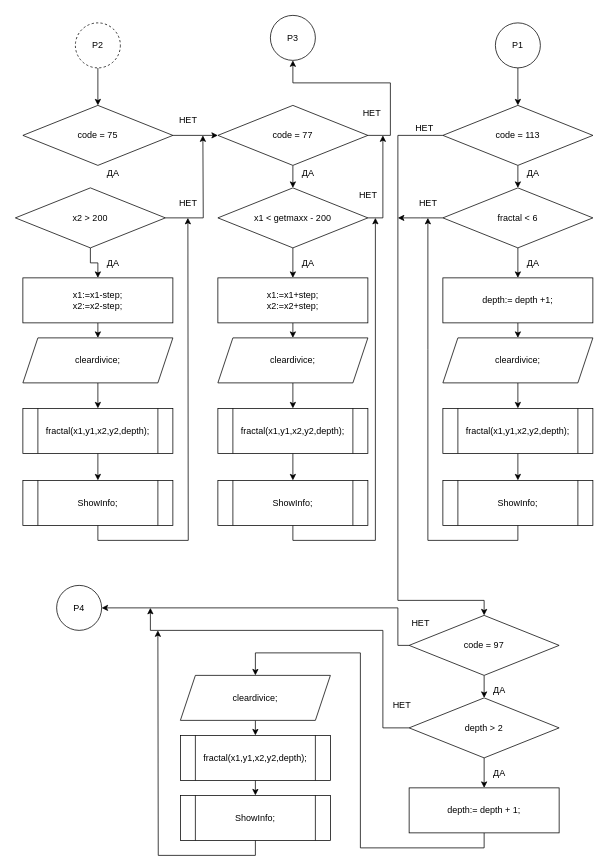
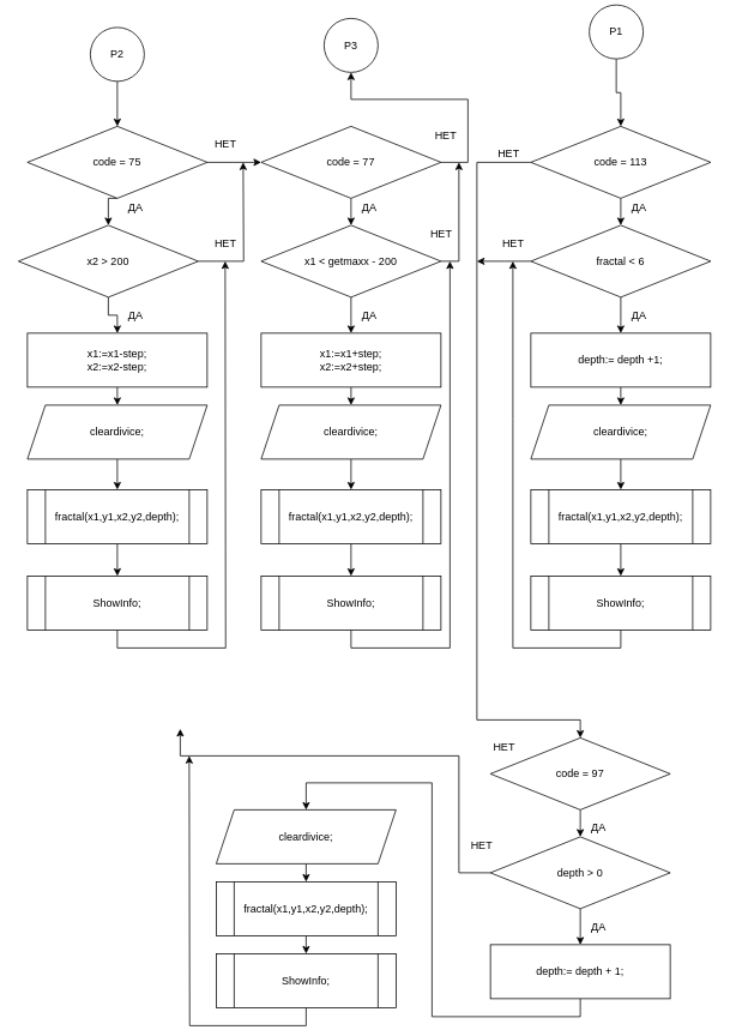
- <mxCell id="3" value="P2" style="ellipse;whiteSpace=wrap;html=1;aspect=fixed;dashed=1;" vertex="1" parent="1"><mxGeometry x="100" y="30" width="60" height="60" as="geometry" /></mxCell>
+ <mxCell id="3" value="P2" style="ellipse;whiteSpace=wrap;html=1;aspect=fixed;" vertex="1" parent="1"><mxGeometry x="100" y="30" width="60" height="60" as="geometry" /></mxCell>
- <mxCell id="39" value="P1" style="ellipse;whiteSpace=wrap;html=1;aspect=fixed;" vertex="1" parent="1"><mxGeometry x="660" y="30" width="60" height="60" as="geometry" /></mxCell>
+ <mxCell id="39" value="P1" style="ellipse;whiteSpace=wrap;html=1;aspect=fixed;" vertex="1" parent="1"><mxGeometry x="655" y="5" width="60" height="60" as="geometry" /></mxCell>
+ <mxCell id="4" style="edgeStyle=orthogonalEdgeStyle;rounded=0;orthogonalLoop=1;jettySize=auto;html=1;exitX=0.5;exitY=1;exitDx=0;exitDy=0;entryX=0.5;entryY=0;entryDx=0;entryDy=0;" edge="1" parent="1" source="6" target="9"><mxGeometry relative="1" as="geometry" /></mxCell>
- <mxCell id="77" value="P4" style="ellipse;whiteSpace=wrap;html=1;aspect=fixed;" vertex="1" parent="1"><mxGeometry x="75" y="780" width="60" height="60" as="geometry" /></mxCell>
- <mxCell id="60" style="edgeStyle=orthogonalEdgeStyle;rounded=0;orthogonalLoop=1;jettySize=auto;html=1;exitX=0;exitY=0.5;exitDx=0;exitDy=0;" edge="1" parent="1" source="61" target="77"><mxGeometry relative="1" as="geometry"><Array as="points"><mxPoint x="530" y="860" /><mxPoint x="530" y="810" /></Array></mxGeometry></mxCell>
- <mxCell id="64" value="depth &amp;gt; 2" style="rhombus;whiteSpace=wrap;html=1;" vertex="1" parent="1"><mxGeometry x="545" y="930" width="200" height="80" as="geometry" /></mxCell>
+ <mxCell id="64" value="depth &amp;gt; 0" style="rhombus;whiteSpace=wrap;html=1;" vertex="1" parent="1"><mxGeometry x="545" y="930" width="200" height="80" as="geometry" /></mxCell>
